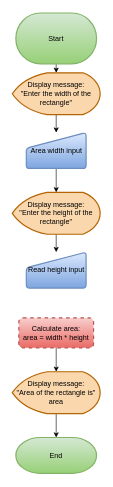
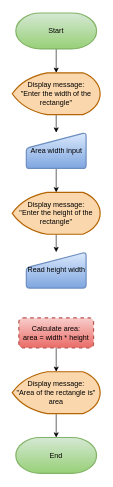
- <mxCell id="3" value="&lt;font color=&quot;#000000&quot;&gt;Start&lt;/font&gt;" style="strokeWidth=2;html=1;shape=mxgraph.flowchart.terminator;whiteSpace=wrap;fillColor=#d5e8d4;strokeColor=#82b366;gradientColor=#97d077;" vertex="1" parent="1"><mxGeometry x="26" y="20" width="135" height="85" as="geometry" /></mxCell>
+ <mxCell id="3" value="&lt;font color=&quot;#000000&quot;&gt;Start&lt;/font&gt;" style="strokeWidth=2;html=1;shape=mxgraph.flowchart.terminator;whiteSpace=wrap;fillColor=#d5e8d4;strokeColor=#82b366;gradientColor=#97d077;" vertex="1" parent="1"><mxGeometry x="26" y="20" width="135" height="60" as="geometry" /></mxCell>
- <mxCell id="13" value="&lt;font color=&quot;#000000&quot;&gt;Read height input&lt;/font&gt;" style="html=1;strokeWidth=2;shape=manualInput;whiteSpace=wrap;rounded=1;size=26;arcSize=11;fillColor=#dae8fc;gradientColor=#7ea6e0;strokeColor=#6c8ebf;" vertex="1" parent="1"><mxGeometry x="43.5" y="420" width="100" height="60" as="geometry" /></mxCell>
+ <mxCell id="13" value="&lt;font color=&quot;#000000&quot;&gt;Read height width&lt;/font&gt;" style="html=1;strokeWidth=2;shape=manualInput;whiteSpace=wrap;rounded=1;size=26;arcSize=11;fillColor=#dae8fc;gradientColor=#7ea6e0;strokeColor=#6c8ebf;" vertex="1" parent="1"><mxGeometry x="43.5" y="420" width="100" height="60" as="geometry" /></mxCell>
